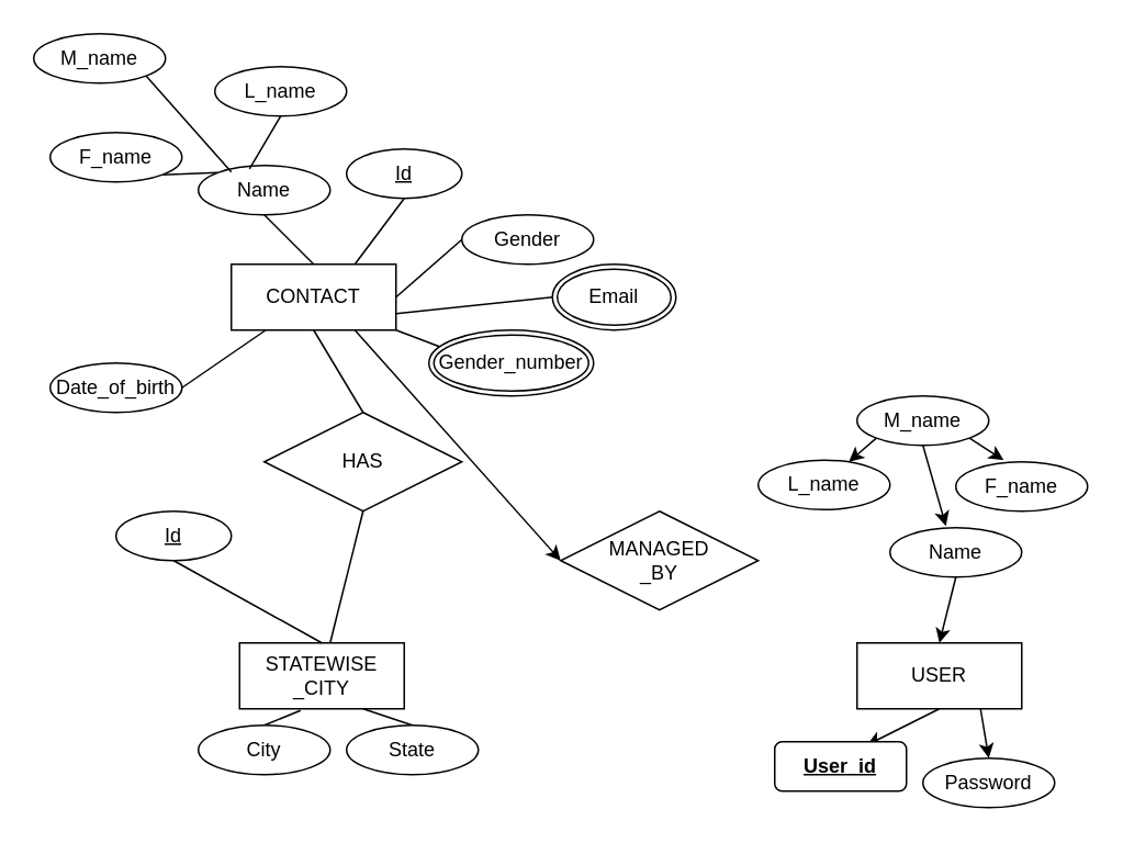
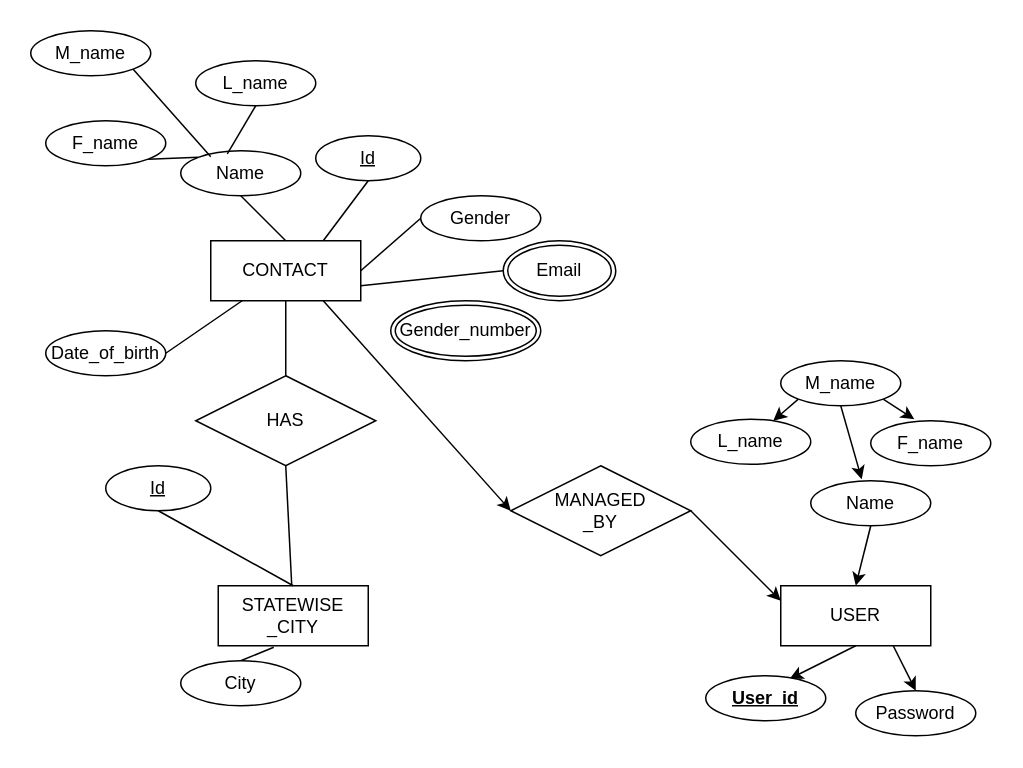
- <mxCell id="4" style="edgeStyle=none;rounded=0;orthogonalLoop=1;jettySize=auto;html=1;exitX=1;exitY=1;exitDx=0;exitDy=0;entryX=0.09;entryY=0.275;entryDx=0;entryDy=0;entryPerimeter=0;endArrow=none;endFill=0;" parent="1" source="7" target="30" edge="1"><mxGeometry relative="1" as="geometry" /></mxCell>
- <mxCell id="21" value="HAS" style="shape=rhombus;perimeter=rhombusPerimeter;whiteSpace=wrap;html=1;align=center;" parent="1" vertex="1"><mxGeometry x="160" y="250" width="120" height="60" as="geometry" /></mxCell>
+ <mxCell id="21" value="HAS" style="shape=rhombus;perimeter=rhombusPerimeter;whiteSpace=wrap;html=1;align=center;" parent="1" vertex="1"><mxGeometry x="130" y="250" width="120" height="60" as="geometry" /></mxCell>
+ <mxCell id="35" style="edgeStyle=none;html=1;exitX=1;exitY=0.5;exitDx=0;exitDy=0;entryX=0;entryY=0.25;entryDx=0;entryDy=0;" edge="1" parent="1" source="36" target="34"><mxGeometry relative="1" as="geometry" /></mxCell>
- <mxCell id="22" style="edgeStyle=none;rounded=0;orthogonalLoop=1;jettySize=auto;html=1;exitX=0.5;exitY=0;exitDx=0;exitDy=0;entryX=0.75;entryY=1;entryDx=0;entryDy=0;endArrow=none;endFill=0;" parent="1" source="23" target="2" edge="1"><mxGeometry relative="1" as="geometry" /></mxCell>
- <mxCell id="23" value="State" style="ellipse;whiteSpace=wrap;html=1;align=center;" parent="1" vertex="1"><mxGeometry x="210" y="440" width="80" height="30" as="geometry" /></mxCell>
- <mxCell id="45" value="&lt;b&gt;&lt;u&gt;User_id&lt;/u&gt;&lt;/b&gt;" style="whiteSpace=wrap;html=1;align=center;rounded=1;" vertex="1" parent="1"><mxGeometry x="470" y="450" width="80" height="30" as="geometry" /></mxCell>
+ <mxCell id="45" value="&lt;b&gt;&lt;u&gt;User_id&lt;/u&gt;&lt;/b&gt;" style="ellipse;whiteSpace=wrap;html=1;align=center;" vertex="1" parent="1"><mxGeometry x="470" y="450" width="80" height="30" as="geometry" /></mxCell>
- <mxCell id="46" value="Password" style="ellipse;whiteSpace=wrap;html=1;align=center;" vertex="1" parent="1"><mxGeometry x="560" y="460" width="80" height="30" as="geometry" /></mxCell>
+ <mxCell id="46" value="Password" style="ellipse;whiteSpace=wrap;html=1;align=center;" vertex="1" parent="1"><mxGeometry x="570" y="460" width="80" height="30" as="geometry" /></mxCell>
